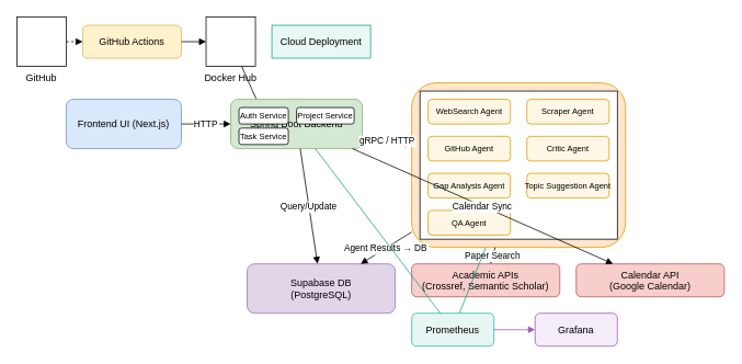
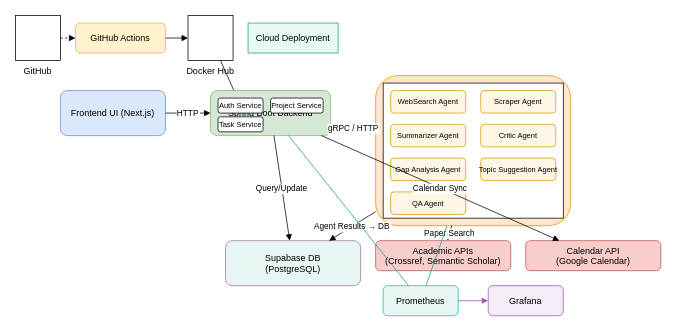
- <mxCell id="18" value="GitHub Agent" style="rounded=1;fontSize=10;fillColor=#FFF7E6;strokeColor=#D79B00;" vertex="1" parent="15"><mxGeometry x="10" y="55" width="100" height="30" as="geometry" /></mxCell>
+ <mxCell id="18" value="Summarizer Agent" style="rounded=1;fontSize=10;fillColor=#FFF7E6;strokeColor=#D79B00;" vertex="1" parent="15"><mxGeometry x="10" y="55" width="100" height="30" as="geometry" /></mxCell>
- <mxCell id="25" value="Supabase DB&#10;(PostgreSQL)" style="rounded=1;fillColor=#E1D5E7;strokeColor=#9673A6;fontSize=12;" vertex="1" parent="1"><mxGeometry x="300" y="320" width="180" height="60" as="geometry" /></mxCell>
+ <mxCell id="25" value="Supabase DB&#10;(PostgreSQL)" style="rounded=1;fillColor=#e8f6f3;strokeColor=#9673A6;fontSize=12;" vertex="1" parent="1"><mxGeometry x="300" y="320" width="180" height="60" as="geometry" /></mxCell>
- <mxCell id="26" value="Prometheus" style="rounded=1;fillColor=#E8F6F3;strokeColor=#1ABC9C;fontSize=12;" vertex="1" parent="1"><mxGeometry x="500" y="380" width="100" height="40" as="geometry" /></mxCell>
+ <mxCell id="26" value="Prometheus" style="rounded=1;fillColor=#E8F6F3;strokeColor=#1ABC9C;fontSize=12;" vertex="1" parent="1"><mxGeometry x="510" y="380" width="100" height="40" as="geometry" /></mxCell>
